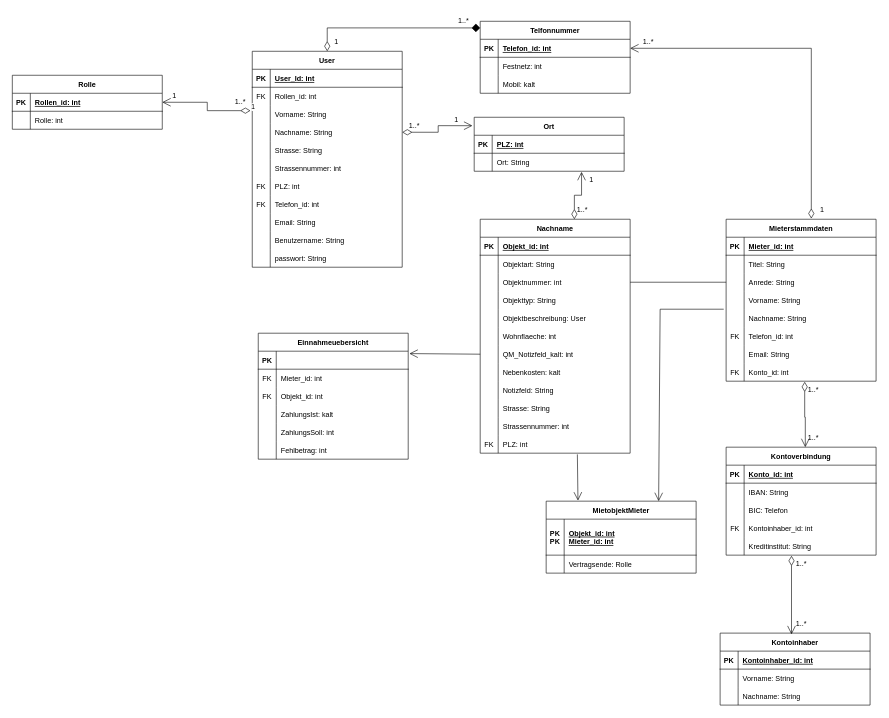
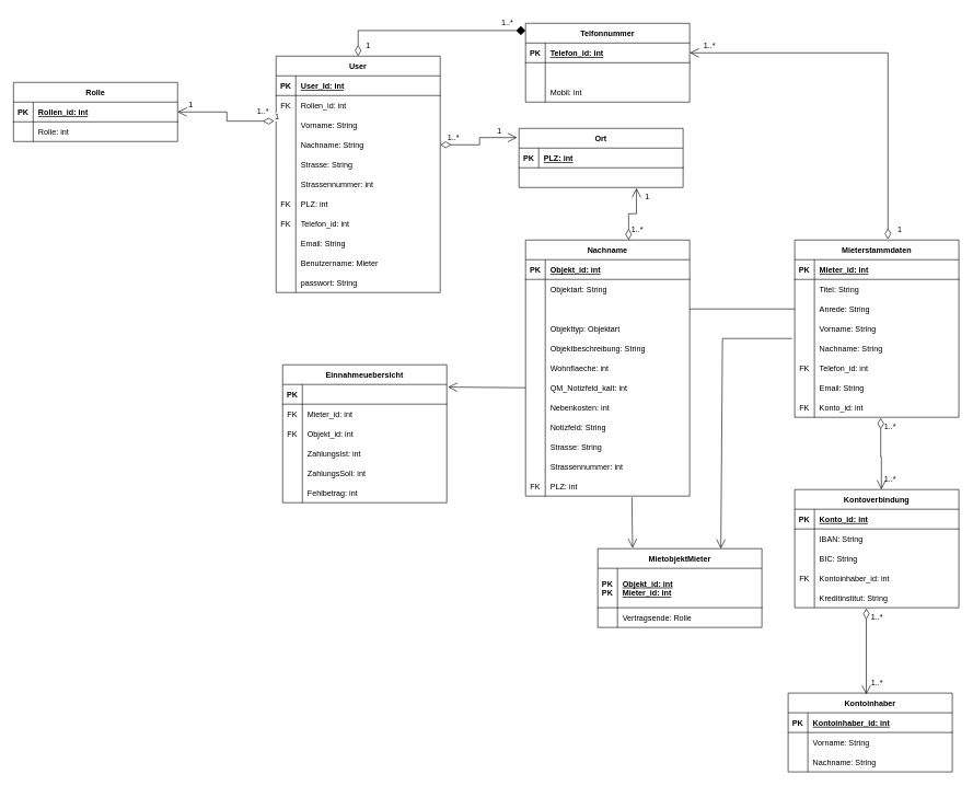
- <mxCell id="15" value="Festnetz: int" style="shape=partialRectangle;overflow=hidden;connectable=0;fillColor=none;top=0;left=0;bottom=0;right=0;align=left;spacingLeft=6;" parent="13" vertex="1"><mxGeometry x="30" width="220" height="30" as="geometry"><mxRectangle width="220" height="30" as="alternateBounds" /></mxGeometry></mxCell>
- <mxCell id="18" value="Mobil: kalt" style="shape=partialRectangle;overflow=hidden;connectable=0;fillColor=none;top=0;left=0;bottom=0;right=0;align=left;spacingLeft=6;" parent="16" vertex="1"><mxGeometry x="30" width="220" height="30" as="geometry"><mxRectangle width="220" height="30" as="alternateBounds" /></mxGeometry></mxCell>
+ <mxCell id="18" value="Mobil: int" style="shape=partialRectangle;overflow=hidden;connectable=0;fillColor=none;top=0;left=0;bottom=0;right=0;align=left;spacingLeft=6;" parent="16" vertex="1"><mxGeometry x="30" width="220" height="30" as="geometry"><mxRectangle width="220" height="30" as="alternateBounds" /></mxGeometry></mxCell>
- <mxCell id="8" value="Ort: String" style="shape=partialRectangle;overflow=hidden;connectable=0;fillColor=none;top=0;left=0;bottom=0;right=0;align=left;spacingLeft=6;" parent="6" vertex="1"><mxGeometry x="30" width="220" height="30" as="geometry"><mxRectangle width="220" height="30" as="alternateBounds" /></mxGeometry></mxCell>
- <mxCell id="111" value="Benutzername: String" style="shape=partialRectangle;connectable=0;fillColor=none;top=0;left=0;bottom=0;right=0;align=left;spacingLeft=6;overflow=hidden;" parent="109" vertex="1"><mxGeometry x="30" width="220" height="30" as="geometry"><mxRectangle width="220" height="30" as="alternateBounds" /></mxGeometry></mxCell>
+ <mxCell id="111" value="Benutzername: Mieter" style="shape=partialRectangle;connectable=0;fillColor=none;top=0;left=0;bottom=0;right=0;align=left;spacingLeft=6;overflow=hidden;" parent="109" vertex="1"><mxGeometry x="30" width="220" height="30" as="geometry"><mxRectangle width="220" height="30" as="alternateBounds" /></mxGeometry></mxCell>
- <mxCell id="28" value="Objektnummer: int" style="shape=partialRectangle;overflow=hidden;connectable=0;fillColor=none;top=0;left=0;bottom=0;right=0;align=left;spacingLeft=6;" parent="26" vertex="1"><mxGeometry x="30" width="220" height="30" as="geometry"><mxRectangle width="220" height="30" as="alternateBounds" /></mxGeometry></mxCell>
- <mxCell id="31" value="Objekttyp: String" style="shape=partialRectangle;connectable=0;fillColor=none;top=0;left=0;bottom=0;right=0;align=left;spacingLeft=6;overflow=hidden;" parent="29" vertex="1"><mxGeometry x="30" width="220" height="30" as="geometry"><mxRectangle width="220" height="30" as="alternateBounds" /></mxGeometry></mxCell>
+ <mxCell id="31" value="Objekttyp: Objektart" style="shape=partialRectangle;connectable=0;fillColor=none;top=0;left=0;bottom=0;right=0;align=left;spacingLeft=6;overflow=hidden;" parent="29" vertex="1"><mxGeometry x="30" width="220" height="30" as="geometry"><mxRectangle width="220" height="30" as="alternateBounds" /></mxGeometry></mxCell>
- <mxCell id="34" value="Objektbeschreibung: User" style="shape=partialRectangle;connectable=0;fillColor=none;top=0;left=0;bottom=0;right=0;align=left;spacingLeft=6;overflow=hidden;" parent="32" vertex="1"><mxGeometry x="30" width="220" height="30" as="geometry"><mxRectangle width="220" height="30" as="alternateBounds" /></mxGeometry></mxCell>
+ <mxCell id="34" value="Objektbeschreibung: String" style="shape=partialRectangle;connectable=0;fillColor=none;top=0;left=0;bottom=0;right=0;align=left;spacingLeft=6;overflow=hidden;" parent="32" vertex="1"><mxGeometry x="30" width="220" height="30" as="geometry"><mxRectangle width="220" height="30" as="alternateBounds" /></mxGeometry></mxCell>
- <mxCell id="43" value="Nebenkosten: kalt" style="shape=partialRectangle;connectable=0;fillColor=none;top=0;left=0;bottom=0;right=0;align=left;spacingLeft=6;overflow=hidden;" parent="41" vertex="1"><mxGeometry x="30" width="220" height="30" as="geometry"><mxRectangle width="220" height="30" as="alternateBounds" /></mxGeometry></mxCell>
+ <mxCell id="43" value="Nebenkosten: int" style="shape=partialRectangle;connectable=0;fillColor=none;top=0;left=0;bottom=0;right=0;align=left;spacingLeft=6;overflow=hidden;" parent="41" vertex="1"><mxGeometry x="30" width="220" height="30" as="geometry"><mxRectangle width="220" height="30" as="alternateBounds" /></mxGeometry></mxCell>
- <mxCell id="126" value="ZahlungsIst: kalt" style="shape=partialRectangle;connectable=0;fillColor=none;top=0;left=0;bottom=0;right=0;align=left;spacingLeft=6;overflow=hidden;" parent="124" vertex="1"><mxGeometry x="30" width="220" height="30" as="geometry"><mxRectangle width="220" height="30" as="alternateBounds" /></mxGeometry></mxCell>
+ <mxCell id="126" value="ZahlungsIst: int" style="shape=partialRectangle;connectable=0;fillColor=none;top=0;left=0;bottom=0;right=0;align=left;spacingLeft=6;overflow=hidden;" parent="124" vertex="1"><mxGeometry x="30" width="220" height="30" as="geometry"><mxRectangle width="220" height="30" as="alternateBounds" /></mxGeometry></mxCell>
- <mxCell id="153" value="BIC: Telefon" style="shape=partialRectangle;overflow=hidden;connectable=0;fillColor=none;top=0;left=0;bottom=0;right=0;align=left;spacingLeft=6;" parent="151" vertex="1"><mxGeometry x="30" width="220" height="30" as="geometry"><mxRectangle width="220" height="30" as="alternateBounds" /></mxGeometry></mxCell>
+ <mxCell id="153" value="BIC: String" style="shape=partialRectangle;overflow=hidden;connectable=0;fillColor=none;top=0;left=0;bottom=0;right=0;align=left;spacingLeft=6;" parent="151" vertex="1"><mxGeometry x="30" width="220" height="30" as="geometry"><mxRectangle width="220" height="30" as="alternateBounds" /></mxGeometry></mxCell>
